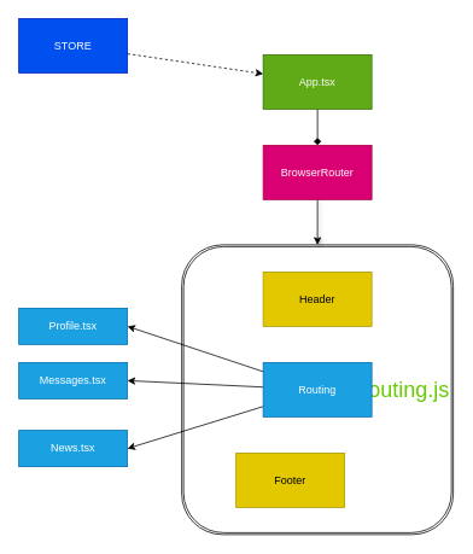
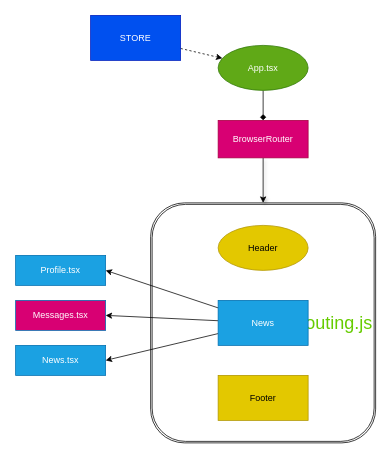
- <mxCell id="17" value="STORE" style="whiteSpace=wrap;html=1;fillColor=#0050ef;fontColor=#ffffff;strokeColor=#001DBC;" vertex="1" parent="1"><mxGeometry x="20" y="20" width="120" height="60" as="geometry" /></mxCell>
+ <mxCell id="17" value="STORE" style="whiteSpace=wrap;html=1;fillColor=#0050ef;fontColor=#ffffff;strokeColor=#001DBC;" vertex="1" parent="1"><mxGeometry x="120" y="20" width="120" height="60" as="geometry" /></mxCell>
- <mxCell id="4" value="App.tsx" style="whiteSpace=wrap;html=1;fillColor=#60a917;fontColor=#ffffff;strokeColor=#2D7600;" parent="1" vertex="1"><mxGeometry x="290" y="60" width="120" height="60" as="geometry" /></mxCell>
+ <mxCell id="4" value="App.tsx" style="ellipse;whiteSpace=wrap;html=1;fillColor=#60a917;fontColor=#ffffff;strokeColor=#2D7600;" parent="1" vertex="1"><mxGeometry x="290" y="60" width="120" height="60" as="geometry" /></mxCell>
- <mxCell id="6" value="BrowserRouter" style="whiteSpace=wrap;html=1;fillColor=#d80073;fontColor=#ffffff;strokeColor=#A50040;" parent="1" vertex="1"><mxGeometry x="290" y="160" width="120" height="60" as="geometry" /></mxCell>
+ <mxCell id="6" value="BrowserRouter" style="whiteSpace=wrap;html=1;fillColor=#d80073;fontColor=#ffffff;strokeColor=#A50040;" parent="1" vertex="1"><mxGeometry x="290" y="160" width="120" height="50" as="geometry" /></mxCell>
- <mxCell id="11" value="Header" style="whiteSpace=wrap;html=1;fillColor=#e3c800;fontColor=#000000;strokeColor=#B09500;" parent="1" vertex="1"><mxGeometry x="290" y="300" width="120" height="60" as="geometry" /></mxCell>
+ <mxCell id="11" value="Header" style="ellipse;whiteSpace=wrap;html=1;fillColor=#e3c800;fontColor=#000000;strokeColor=#B09500;" parent="1" vertex="1"><mxGeometry x="290" y="300" width="120" height="60" as="geometry" /></mxCell>
- <mxCell id="14" value="Messages.tsx" style="whiteSpace=wrap;html=1;fillColor=#1ba1e2;fontColor=#ffffff;strokeColor=#006EAF;" parent="1" vertex="1"><mxGeometry x="20" y="400" width="120" height="40" as="geometry" /></mxCell>
+ <mxCell id="14" value="Messages.tsx" style="whiteSpace=wrap;html=1;fillColor=#d80073;fontColor=#ffffff;strokeColor=#006EAF;" parent="1" vertex="1"><mxGeometry x="20" y="400" width="120" height="40" as="geometry" /></mxCell>
- <mxCell id="10" value="Routing" style="whiteSpace=wrap;html=1;fillColor=#1ba1e2;fontColor=#ffffff;strokeColor=#006EAF;" parent="1" vertex="1"><mxGeometry x="290" y="400" width="120" height="60" as="geometry" /></mxCell>
+ <mxCell id="10" value="News" style="whiteSpace=wrap;html=1;fillColor=#1ba1e2;fontColor=#ffffff;strokeColor=#006EAF;" parent="1" vertex="1"><mxGeometry x="290" y="400" width="120" height="60" as="geometry" /></mxCell>
- <mxCell id="15" value="News.tsx" style="whiteSpace=wrap;html=1;fillColor=#1ba1e2;fontColor=#ffffff;strokeColor=#006EAF;" parent="1" vertex="1"><mxGeometry x="20" y="475" width="120" height="40" as="geometry" /></mxCell>
+ <mxCell id="15" value="News.tsx" style="whiteSpace=wrap;html=1;fillColor=#1ba1e2;fontColor=#ffffff;strokeColor=#006EAF;" parent="1" vertex="1"><mxGeometry x="20" y="460" width="120" height="40" as="geometry" /></mxCell>
- <mxCell id="12" value="Footer" style="whiteSpace=wrap;html=1;fillColor=#e3c800;fontColor=#000000;strokeColor=#B09500;" parent="1" vertex="1"><mxGeometry x="260" y="500" width="120" height="60" as="geometry" /></mxCell>
+ <mxCell id="12" value="Footer" style="whiteSpace=wrap;html=1;fillColor=#e3c800;fontColor=#000000;strokeColor=#B09500;" parent="1" vertex="1"><mxGeometry x="290" y="500" width="120" height="60" as="geometry" /></mxCell>
